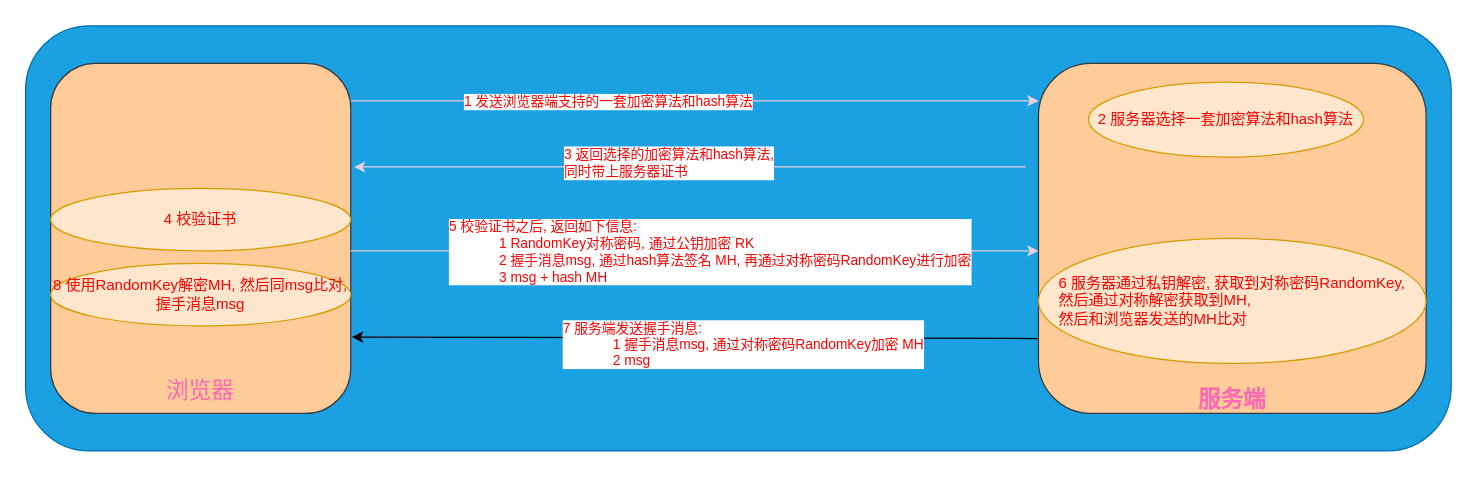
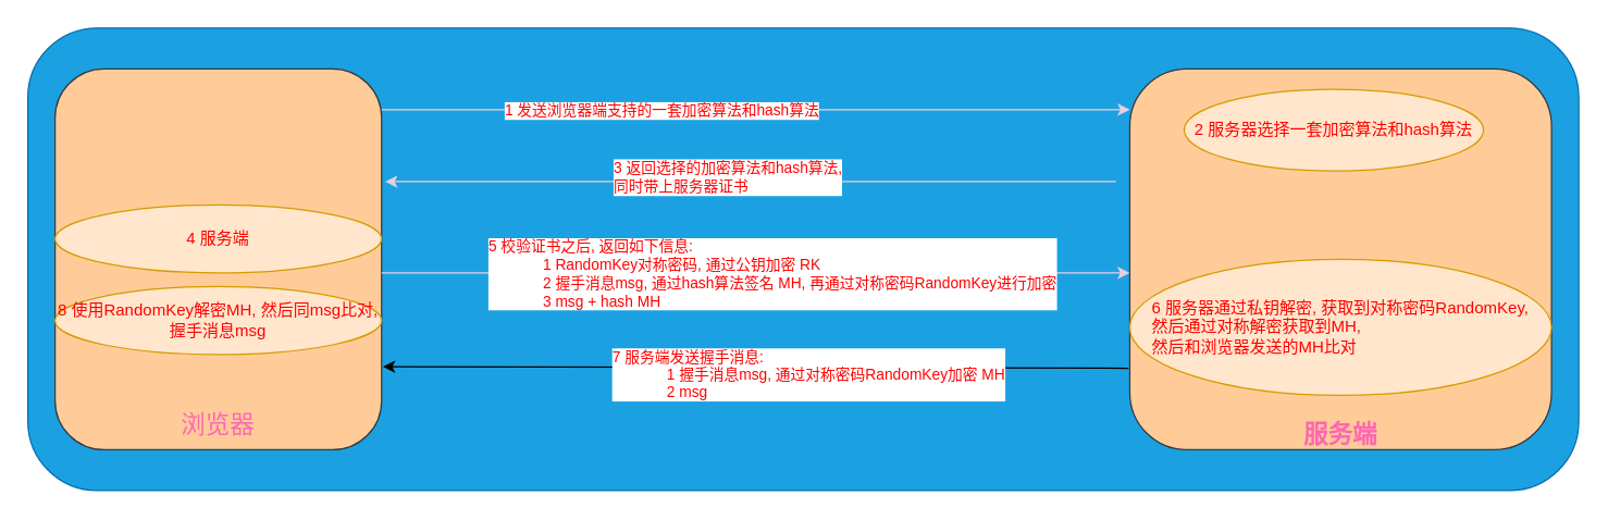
- <mxCell id="15" value="&lt;font color=&quot;#ff0000&quot;&gt;4 校验证书&lt;/font&gt;" style="ellipse;whiteSpace=wrap;html=1;fillColor=#ffe6cc;strokeColor=#d79b00;" vertex="1" parent="1"><mxGeometry x="40" y="150" width="240" height="50" as="geometry" /></mxCell>
+ <mxCell id="15" value="&lt;font color=&quot;#ff0000&quot;&gt;4 服务端&lt;/font&gt;" style="ellipse;whiteSpace=wrap;html=1;fillColor=#ffe6cc;strokeColor=#d79b00;" vertex="1" parent="1"><mxGeometry x="40" y="150" width="240" height="50" as="geometry" /></mxCell>
